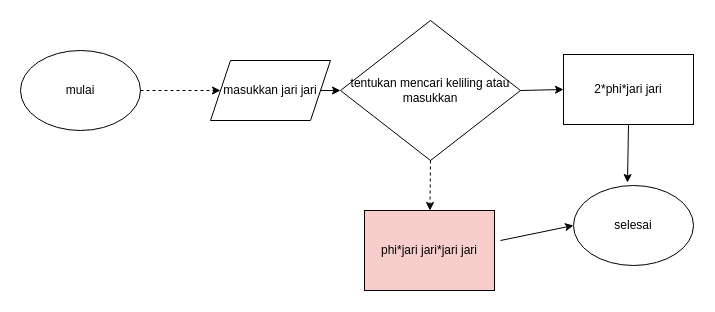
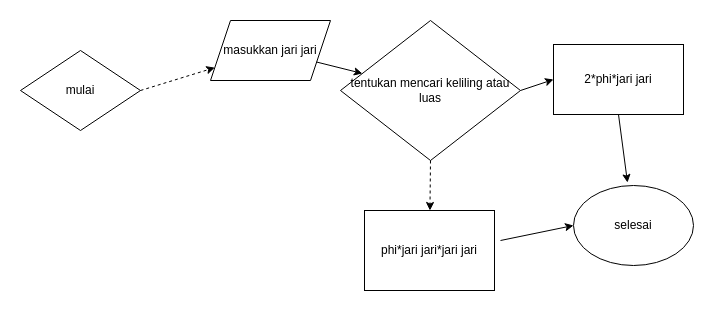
- <mxCell id="9" value="2*phi*jari jari" style="rounded=0;whiteSpace=wrap;html=1;" vertex="1" parent="1"><mxGeometry x="563" y="54" width="130" height="70" as="geometry" /></mxCell>
+ <mxCell id="9" value="2*phi*jari jari" style="rounded=0;whiteSpace=wrap;html=1;" vertex="1" parent="1"><mxGeometry x="553" y="44" width="130" height="70" as="geometry" /></mxCell>
- <mxCell id="2" value="mulai" style="ellipse;whiteSpace=wrap;html=1;" vertex="1" parent="1"><mxGeometry x="20" y="50" width="120" height="80" as="geometry" /></mxCell>
+ <mxCell id="2" value="mulai" style="rhombus;whiteSpace=wrap;html=1;" vertex="1" parent="1"><mxGeometry x="20" y="50" width="120" height="80" as="geometry" /></mxCell>
- <mxCell id="5" value="masukkan jari jari" style="shape=parallelogram;perimeter=parallelogramPerimeter;whiteSpace=wrap;html=1;fixedSize=1;" vertex="1" parent="1"><mxGeometry x="210" y="60" width="120" height="60" as="geometry" /></mxCell>
+ <mxCell id="5" value="masukkan jari jari" style="shape=parallelogram;perimeter=parallelogramPerimeter;whiteSpace=wrap;html=1;fixedSize=1;" vertex="1" parent="1"><mxGeometry x="210" y="20" width="120" height="60" as="geometry" /></mxCell>
- <mxCell id="7" value="tentukan mencari keliling atau masukkan" style="rhombus;whiteSpace=wrap;html=1;" vertex="1" parent="1"><mxGeometry x="340" y="20" width="180" height="140" as="geometry" /></mxCell>
+ <mxCell id="7" value="tentukan mencari keliling atau luas" style="rhombus;whiteSpace=wrap;html=1;" vertex="1" parent="1"><mxGeometry x="340" y="20" width="180" height="140" as="geometry" /></mxCell>
- <mxCell id="11" value="phi*jari jari*jari jari" style="rounded=0;whiteSpace=wrap;html=1;fillColor=#f8cecc;" vertex="1" parent="1"><mxGeometry x="364" y="210" width="130" height="80" as="geometry" /></mxCell>
+ <mxCell id="11" value="phi*jari jari*jari jari" style="rounded=0;whiteSpace=wrap;html=1;" vertex="1" parent="1"><mxGeometry x="364" y="210" width="130" height="80" as="geometry" /></mxCell>
